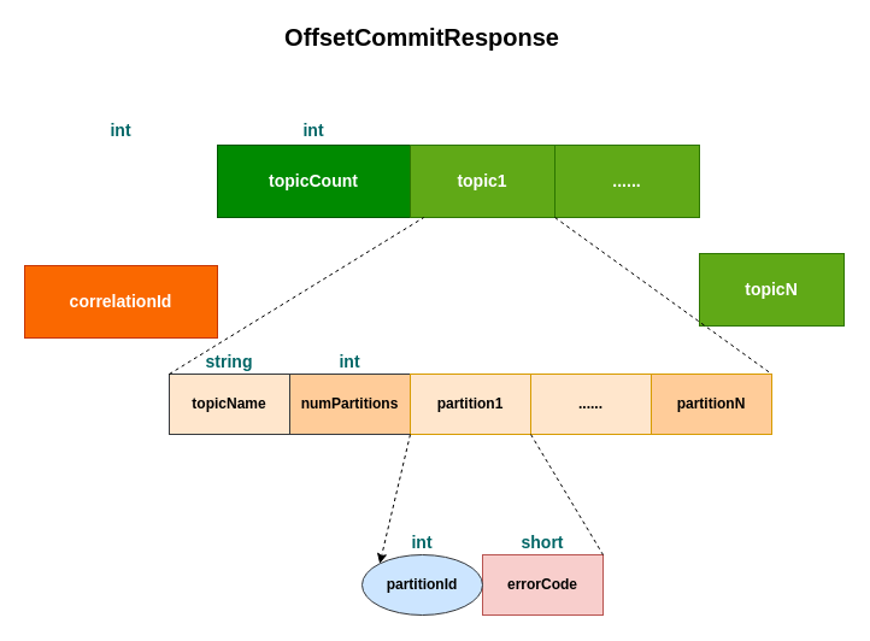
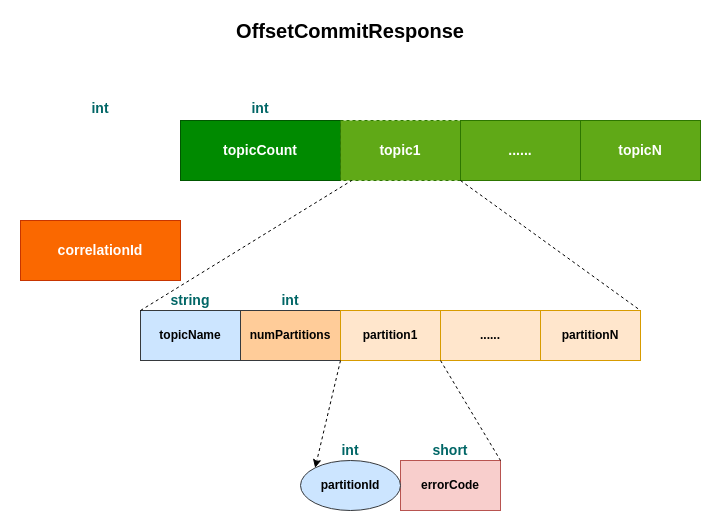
- <mxCell id="4" value="topic1" style="rounded=0;whiteSpace=wrap;html=1;fontSize=14;fillColor=#60a917;strokeColor=#2D7600;fontColor=#ffffff;fontStyle=1" parent="1" vertex="1"><mxGeometry x="340" y="120" width="120" height="60" as="geometry" /></mxCell>
+ <mxCell id="4" value="topic1" style="rounded=0;whiteSpace=wrap;html=1;fontSize=14;fillColor=#60a917;strokeColor=#2D7600;fontColor=#ffffff;fontStyle=1;dashed=1;" parent="1" vertex="1"><mxGeometry x="340" y="120" width="120" height="60" as="geometry" /></mxCell>
- <mxCell id="6" value="topicN" style="rounded=0;whiteSpace=wrap;html=1;fontSize=14;fillColor=#60a917;strokeColor=#2D7600;fontColor=#ffffff;fontStyle=1" parent="1" vertex="1"><mxGeometry x="580" y="210" width="120" height="60" as="geometry" /></mxCell>
+ <mxCell id="6" value="topicN" style="rounded=0;whiteSpace=wrap;html=1;fontSize=14;fillColor=#60a917;strokeColor=#2D7600;fontColor=#ffffff;fontStyle=1" parent="1" vertex="1"><mxGeometry x="580" y="120" width="120" height="60" as="geometry" /></mxCell>
- <mxCell id="9" value="topicName" style="rounded=0;whiteSpace=wrap;html=1;fillColor=#ffe6cc;strokeColor=#36393d;fontStyle=1;" parent="1" vertex="1"><mxGeometry x="140" y="310" width="100" height="50" as="geometry" /></mxCell>
+ <mxCell id="9" value="topicName" style="rounded=0;whiteSpace=wrap;html=1;fillColor=#cce5ff;strokeColor=#36393d;fontStyle=1" parent="1" vertex="1"><mxGeometry x="140" y="310" width="100" height="50" as="geometry" /></mxCell>
- <mxCell id="13" value="partitionN" style="rounded=0;whiteSpace=wrap;html=1;fillColor=#ffcc99;strokeColor=#d79b00;fontStyle=1;" parent="1" vertex="1"><mxGeometry x="540" y="310" width="100" height="50" as="geometry" /></mxCell>
+ <mxCell id="13" value="partitionN" style="rounded=0;whiteSpace=wrap;html=1;fillColor=#ffe6cc;strokeColor=#d79b00;fontStyle=1" parent="1" vertex="1"><mxGeometry x="540" y="310" width="100" height="50" as="geometry" /></mxCell>
